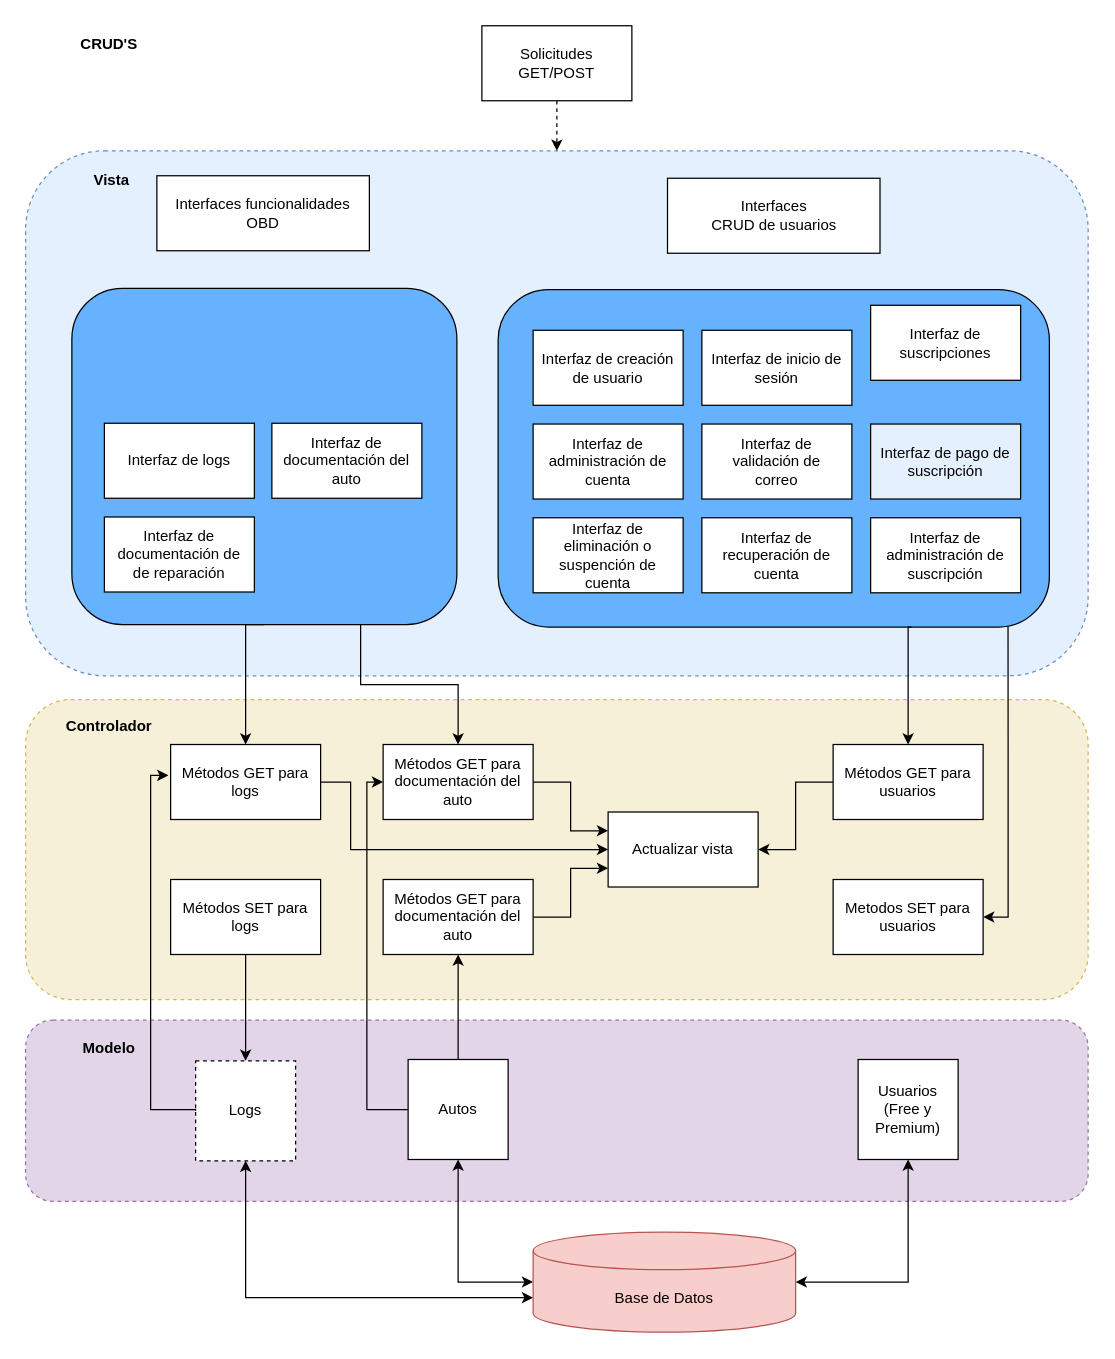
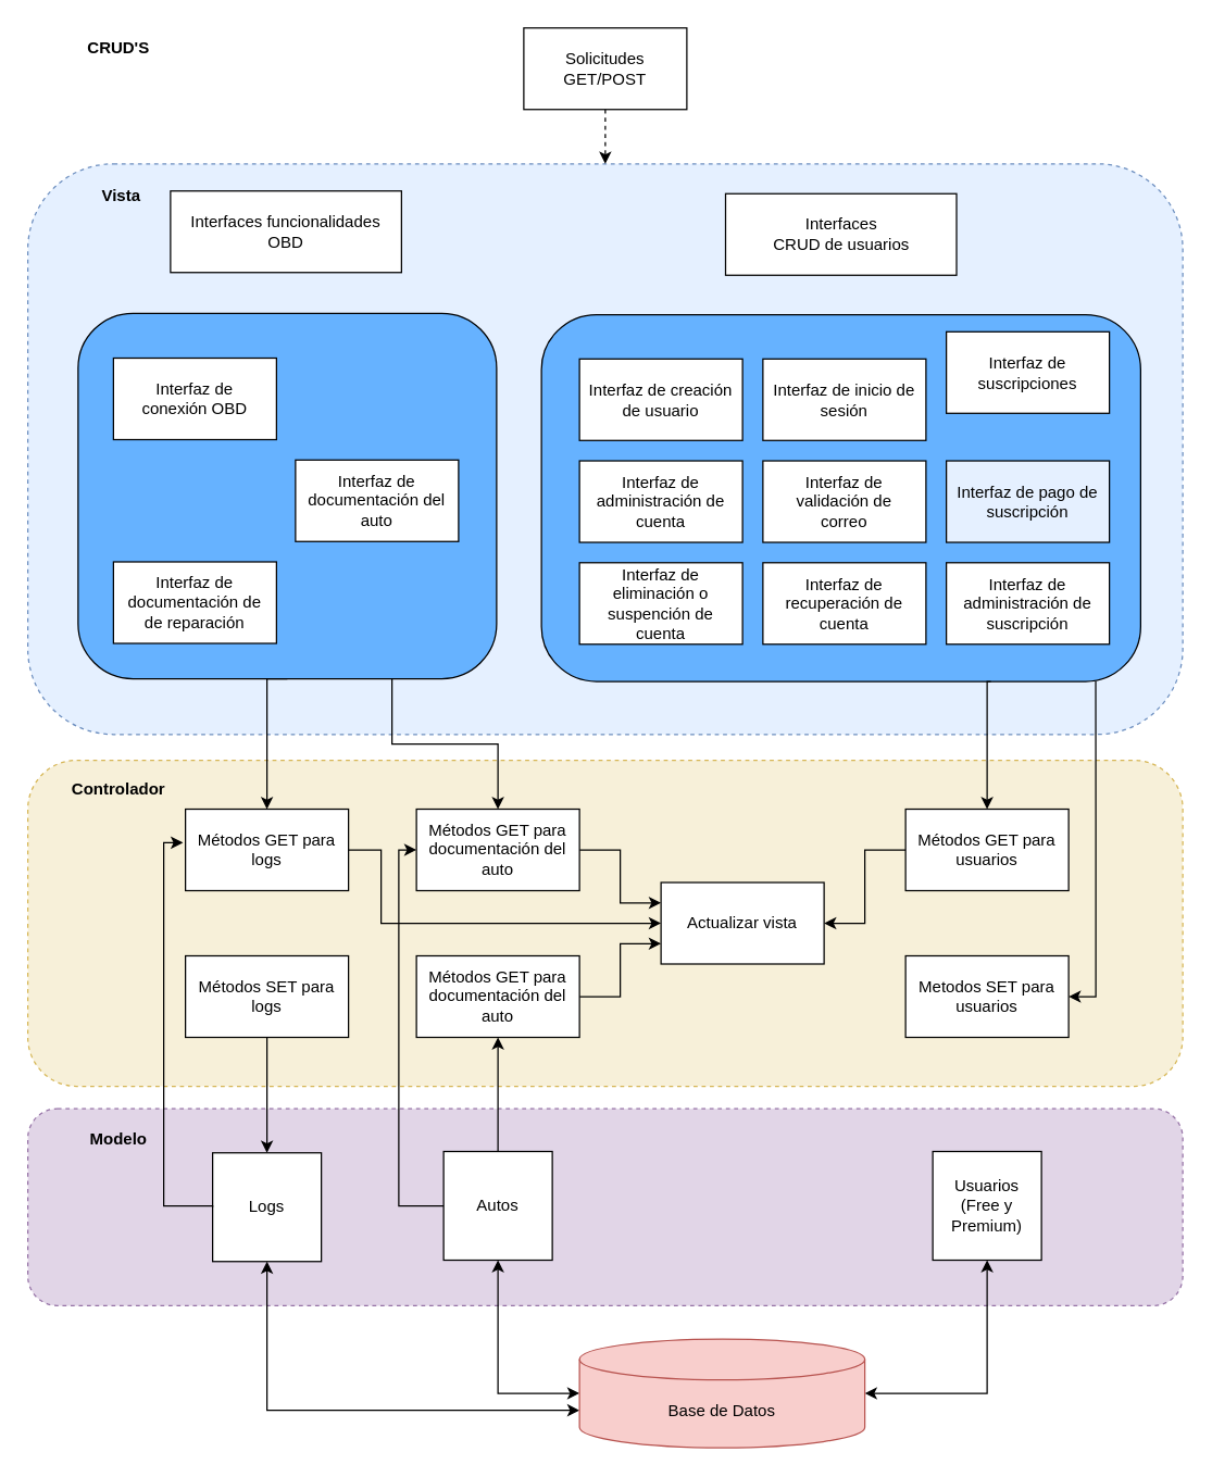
+ <mxCell id="50" value="Interfaz de conexión OBD" style="rounded=0;whiteSpace=wrap;html=1;align=center;verticalAlign=middle;spacing=8;" parent="48" vertex="1"><mxGeometry width="120" height="60" as="geometry" /></mxCell>
- <mxCell id="51" value="Interfaz de logs" style="rounded=0;whiteSpace=wrap;html=1;align=center;verticalAlign=middle;spacing=8;" parent="48" vertex="1"><mxGeometry y="75" width="120" height="60" as="geometry" /></mxCell>
- <mxCell id="54" value="Logs" style="whiteSpace=wrap;html=1;aspect=fixed;dashed=1;" vertex="1" parent="1"><mxGeometry x="156" y="848" width="80" height="80" as="geometry" /></mxCell>
+ <mxCell id="54" value="Logs" style="whiteSpace=wrap;html=1;aspect=fixed;" vertex="1" parent="1"><mxGeometry x="156" y="848" width="80" height="80" as="geometry" /></mxCell>
